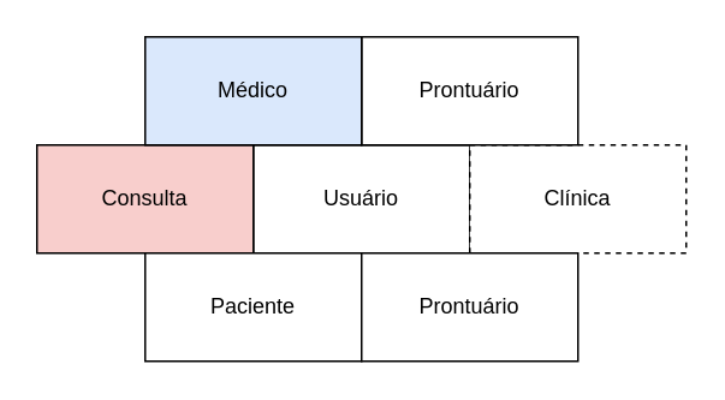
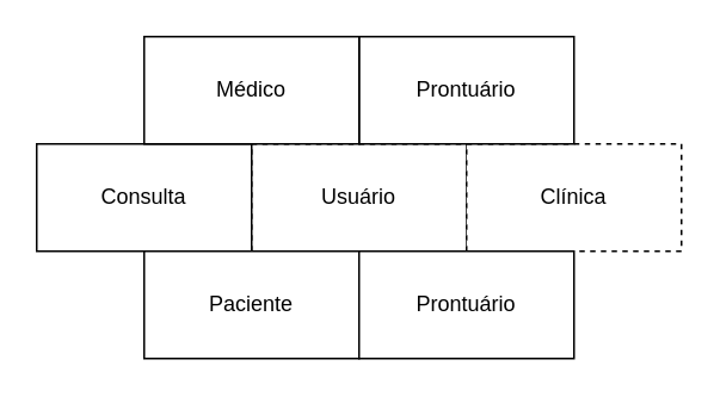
- <mxCell id="6" value="Médico" style="rounded=0;whiteSpace=wrap;html=1;fillColor=#dae8fc;" vertex="1" parent="1"><mxGeometry x="80" y="20" width="120" height="60" as="geometry" /></mxCell>
+ <mxCell id="6" value="Médico" style="rounded=0;whiteSpace=wrap;html=1;" vertex="1" parent="1"><mxGeometry x="80" y="20" width="120" height="60" as="geometry" /></mxCell>
- <mxCell id="3" value="Consulta" style="rounded=0;whiteSpace=wrap;html=1;fillColor=#f8cecc;" vertex="1" parent="1"><mxGeometry x="20" y="80" width="120" height="60" as="geometry" /></mxCell>
+ <mxCell id="3" value="Consulta" style="rounded=0;whiteSpace=wrap;html=1;" vertex="1" parent="1"><mxGeometry x="20" y="80" width="120" height="60" as="geometry" /></mxCell>
- <mxCell id="2" value="Usuário" style="rounded=0;whiteSpace=wrap;html=1;" vertex="1" parent="1"><mxGeometry x="140" y="80" width="120" height="60" as="geometry" /></mxCell>
+ <mxCell id="2" value="Usuário" style="rounded=0;whiteSpace=wrap;html=1;dashed=1;" vertex="1" parent="1"><mxGeometry x="140" y="80" width="120" height="60" as="geometry" /></mxCell>
